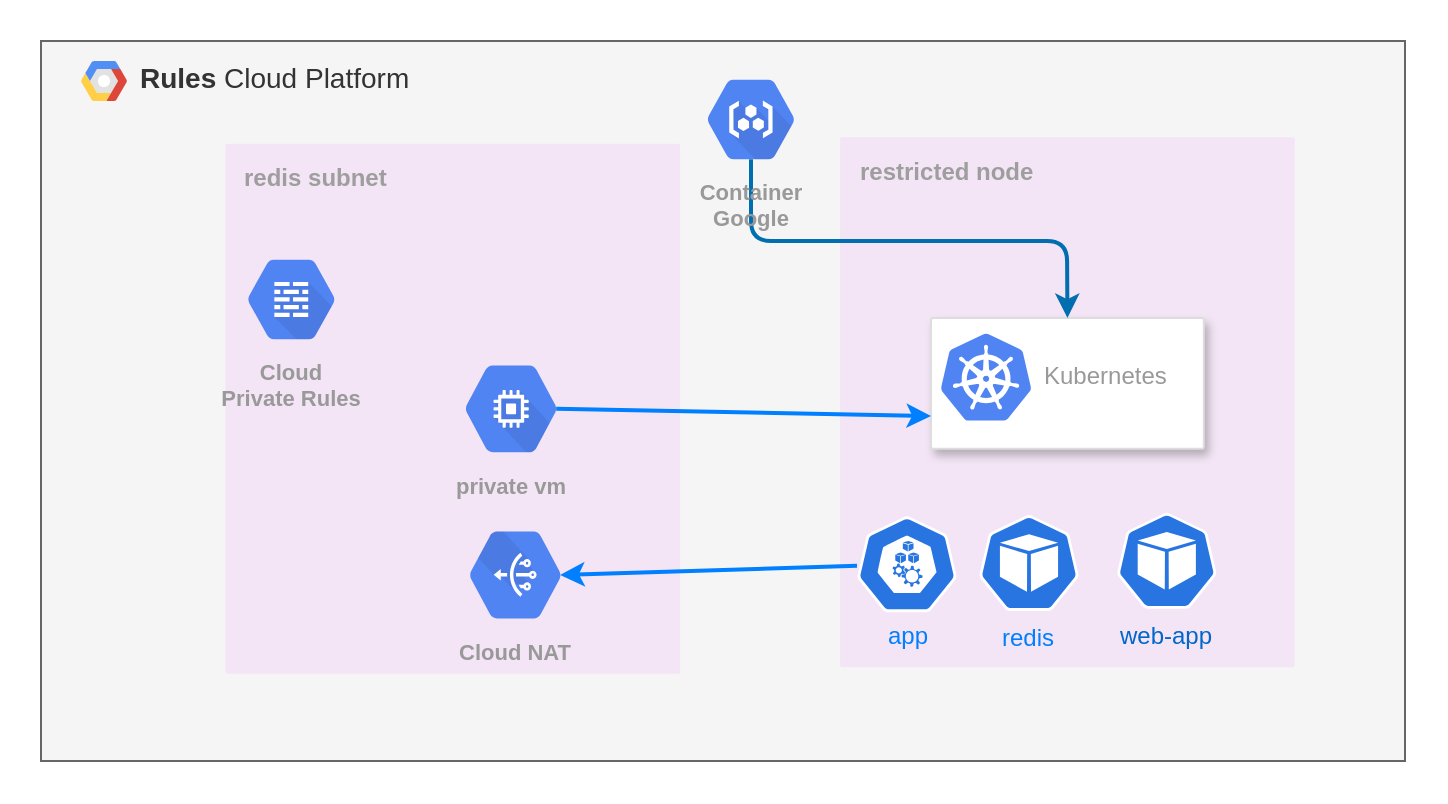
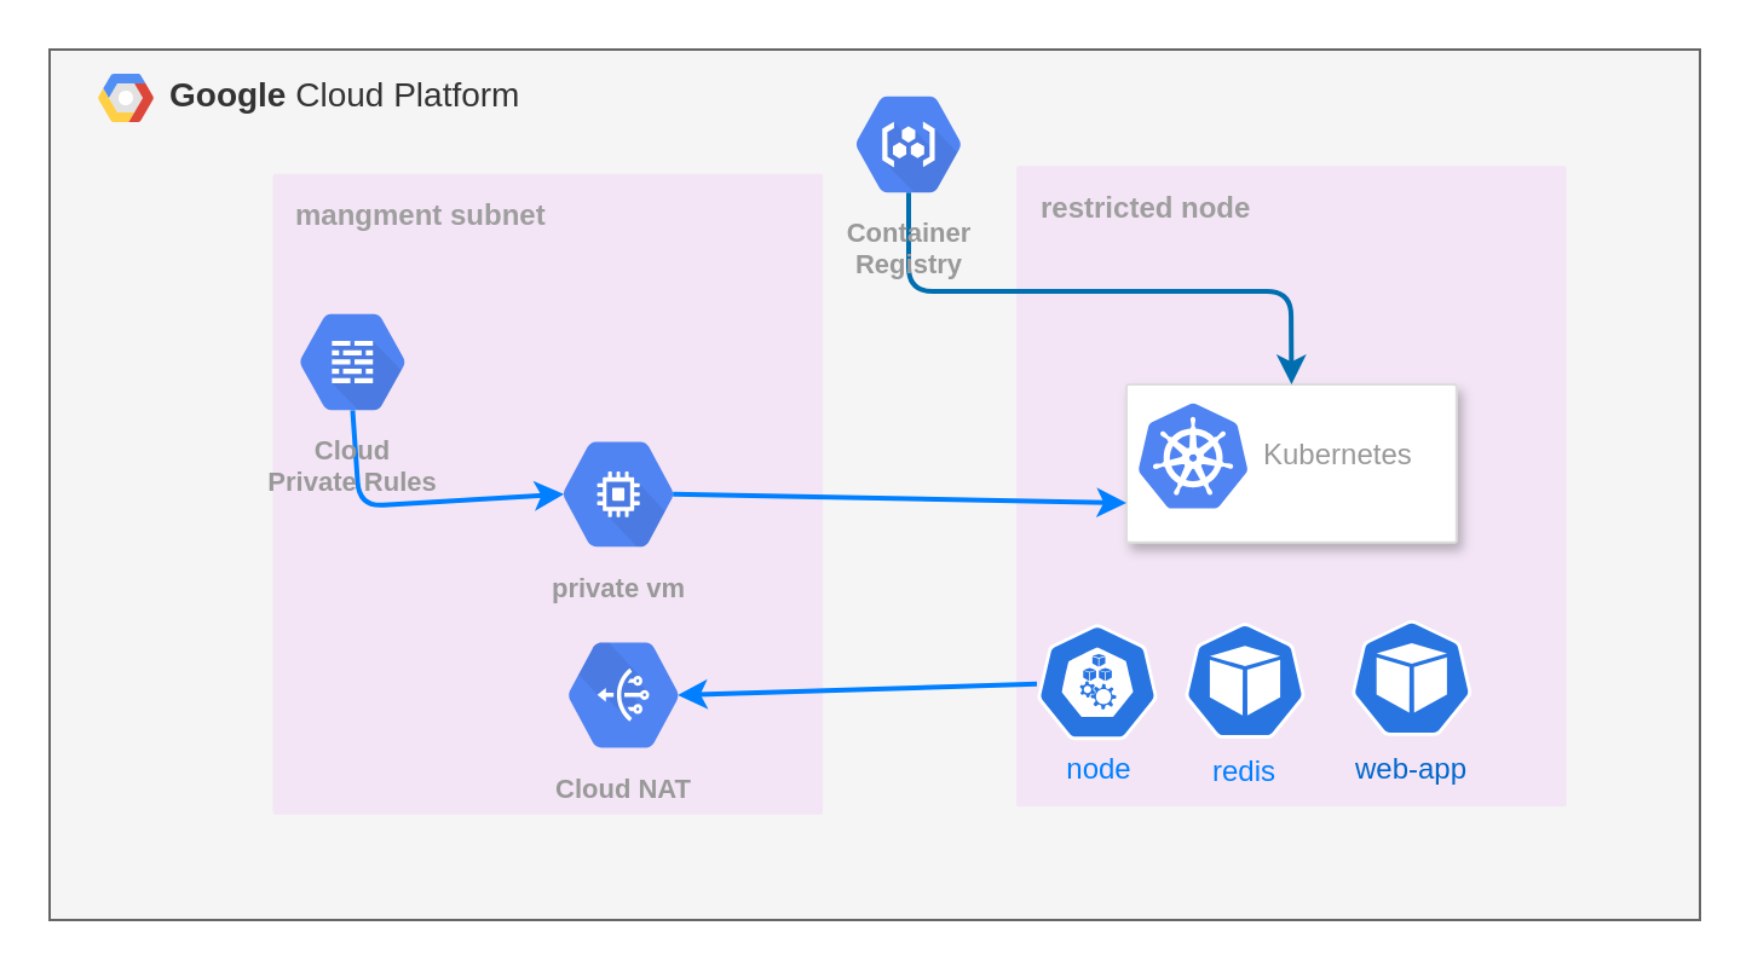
- <mxCell id="2" value="&lt;b&gt;Rules &lt;/b&gt;Cloud Platform" style="shadow=0;fontSize=14;align=left;spacing=10;9E9E9E;verticalAlign=top;spacingTop=-4;fontStyle=0;spacingLeft=40;html=1;fillColor=#f5f5f5;fontColor=#333333;strokeColor=#666666;" parent="1" vertex="1"><mxGeometry x="20" y="20" width="682" height="360" as="geometry" /></mxCell>
+ <mxCell id="2" value="&lt;b&gt;Google &lt;/b&gt;Cloud Platform" style="shadow=0;fontSize=14;align=left;spacing=10;9E9E9E;verticalAlign=top;spacingTop=-4;fontStyle=0;spacingLeft=40;html=1;fillColor=#f5f5f5;fontColor=#333333;strokeColor=#666666;" parent="1" vertex="1"><mxGeometry x="20" y="20" width="682" height="360" as="geometry" /></mxCell>
- <mxCell id="4" value="&lt;b&gt;redis subnet&lt;/b&gt;" style="sketch=0;points=[[0,0,0],[0.25,0,0],[0.5,0,0],[0.75,0,0],[1,0,0],[1,0.25,0],[1,0.5,0],[1,0.75,0],[1,1,0],[0.75,1,0],[0.5,1,0],[0.25,1,0],[0,1,0],[0,0.75,0],[0,0.5,0],[0,0.25,0]];rounded=1;absoluteArcSize=1;arcSize=2;html=1;strokeColor=none;gradientColor=none;shadow=0;dashed=0;fontSize=12;fontColor=#9E9E9E;align=left;verticalAlign=top;spacing=10;spacingTop=-4;fillColor=#F3E5F5;" parent="2" vertex="1"><mxGeometry x="92.232" y="51.425" width="227.333" height="264.938" as="geometry" /></mxCell>
+ <mxCell id="4" value="&lt;b&gt;mangment subnet&lt;/b&gt;" style="sketch=0;points=[[0,0,0],[0.25,0,0],[0.5,0,0],[0.75,0,0],[1,0,0],[1,0.25,0],[1,0.5,0],[1,0.75,0],[1,1,0],[0.75,1,0],[0.5,1,0],[0.25,1,0],[0,1,0],[0,0.75,0],[0,0.5,0],[0,0.25,0]];rounded=1;absoluteArcSize=1;arcSize=2;html=1;strokeColor=none;gradientColor=none;shadow=0;dashed=0;fontSize=12;fontColor=#9E9E9E;align=left;verticalAlign=top;spacing=10;spacingTop=-4;fillColor=#F3E5F5;" parent="2" vertex="1"><mxGeometry x="92.232" y="51.425" width="227.333" height="264.938" as="geometry" /></mxCell>
- <mxCell id="11" value="Container&#10;Google" style="sketch=0;html=1;fillColor=#5184F3;strokeColor=none;verticalAlign=top;labelPosition=center;verticalLabelPosition=bottom;align=center;spacingTop=-6;fontSize=11;fontStyle=1;fontColor=#999999;shape=mxgraph.gcp2.hexIcon;prIcon=container_registry" parent="2" vertex="1"><mxGeometry x="322" y="10" width="66" height="58.5" as="geometry" /></mxCell>
+ <mxCell id="11" value="Container&#10;Registry" style="sketch=0;html=1;fillColor=#5184F3;strokeColor=none;verticalAlign=top;labelPosition=center;verticalLabelPosition=bottom;align=center;spacingTop=-6;fontSize=11;fontStyle=1;fontColor=#999999;shape=mxgraph.gcp2.hexIcon;prIcon=container_registry" parent="2" vertex="1"><mxGeometry x="322" y="10" width="66" height="58.5" as="geometry" /></mxCell>
+ <mxCell id="20" style="edgeStyle=none;html=1;exitX=0.5;exitY=0.84;exitDx=0;exitDy=0;exitPerimeter=0;entryX=0.175;entryY=0.5;entryDx=0;entryDy=0;entryPerimeter=0;fontColor=#0066CC;strokeColor=#007FFF;strokeWidth=2;" parent="2" source="21" target="19" edge="1"><mxGeometry relative="1" as="geometry"><Array as="points"><mxPoint x="128" y="189" /></Array></mxGeometry></mxCell>
- <mxCell id="23" value="&lt;font color=&quot;#007fff&quot;&gt;app&lt;/font&gt;" style="text;html=1;strokeColor=none;fillColor=none;align=center;verticalAlign=middle;whiteSpace=wrap;rounded=0;" vertex="1" parent="2"><mxGeometry x="404" y="283.09" width="60" height="30" as="geometry" /></mxCell>
+ <mxCell id="23" value="&lt;font color=&quot;#007fff&quot;&gt;node&lt;/font&gt;" style="text;html=1;strokeColor=none;fillColor=none;align=center;verticalAlign=middle;whiteSpace=wrap;rounded=0;" vertex="1" parent="2"><mxGeometry x="404" y="283.09" width="60" height="30" as="geometry" /></mxCell>
